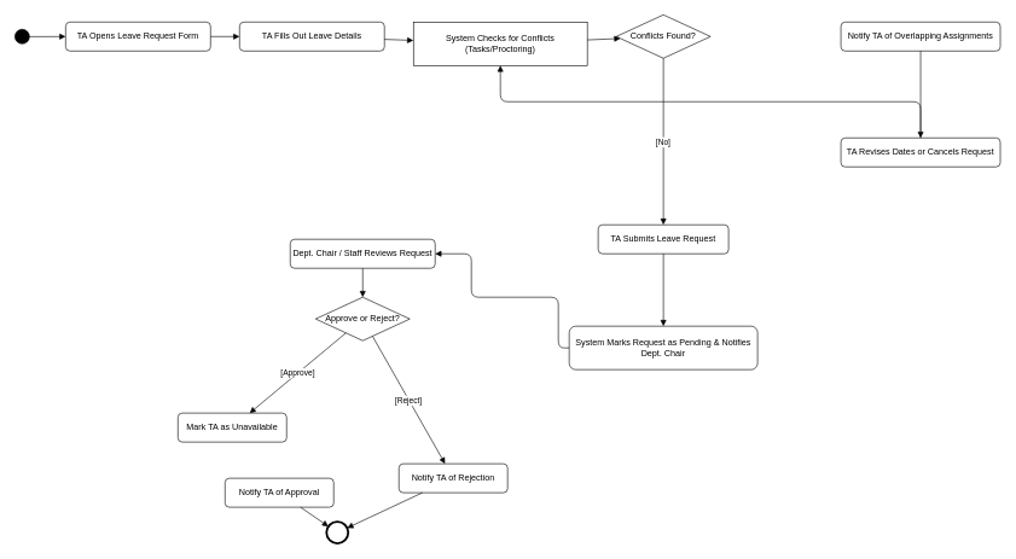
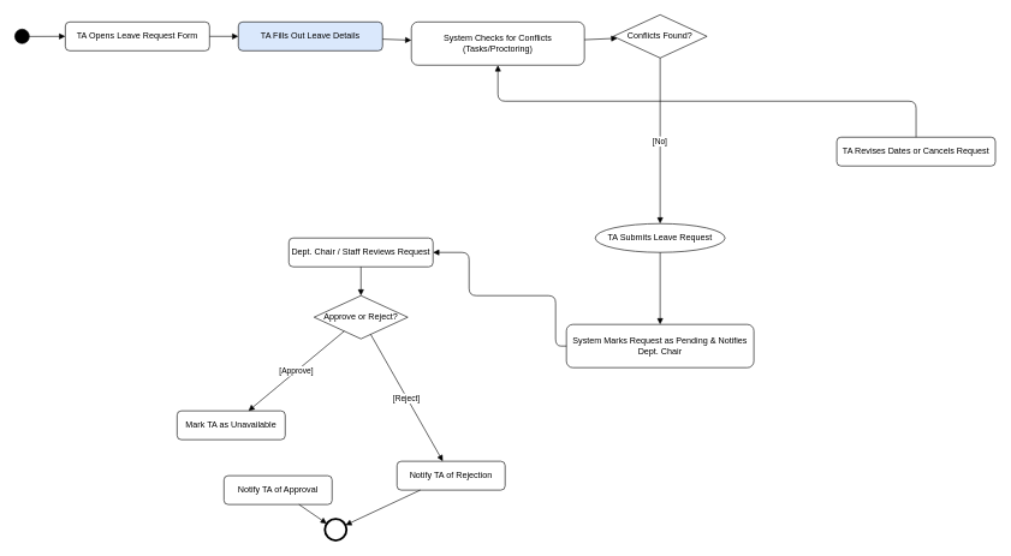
- <mxCell id="4" value="TA Fills Out Leave Details" style="rounded=1;whiteSpace=wrap;html=1;" vertex="1" parent="1"><mxGeometry x="330" y="30" width="200" height="40" as="geometry" /></mxCell>
+ <mxCell id="4" value="TA Fills Out Leave Details" style="rounded=1;whiteSpace=wrap;html=1;fillColor=#dae8fc;" vertex="1" parent="1"><mxGeometry x="330" y="30" width="200" height="40" as="geometry" /></mxCell>
- <mxCell id="7" value="Notify TA of Overlapping Assignments" style="rounded=1;whiteSpace=wrap;html=1;" vertex="1" parent="1"><mxGeometry x="1160" y="30" width="220" height="40" as="geometry" /></mxCell>
- <mxCell id="5" value="System Checks for Conflicts (Tasks/Proctoring)" style="whiteSpace=wrap;html=1;rounded=0;" vertex="1" parent="1"><mxGeometry x="570" y="30" width="240" height="60" as="geometry" /></mxCell>
+ <mxCell id="5" value="System Checks for Conflicts (Tasks/Proctoring)" style="rounded=1;whiteSpace=wrap;html=1;" vertex="1" parent="1"><mxGeometry x="570" y="30" width="240" height="60" as="geometry" /></mxCell>
- <mxCell id="21" style="endArrow=block;" edge="1" parent="1" source="7" target="8"><mxGeometry relative="1" as="geometry" /></mxCell>
- <mxCell id="9" value="TA Submits Leave Request" style="rounded=1;whiteSpace=wrap;html=1;" vertex="1" parent="1"><mxGeometry x="825" y="310" width="180" height="40" as="geometry" /></mxCell>
+ <mxCell id="9" value="TA Submits Leave Request" style="ellipse;whiteSpace=wrap;html=1;" vertex="1" parent="1"><mxGeometry x="825" y="310" width="180" height="40" as="geometry" /></mxCell>
